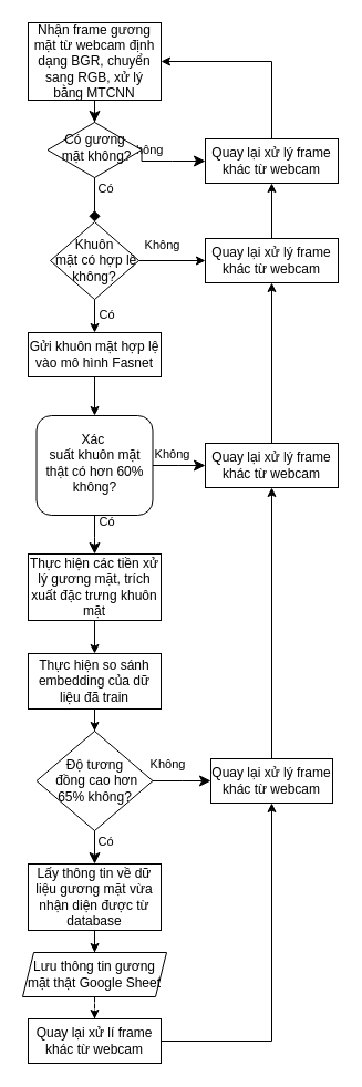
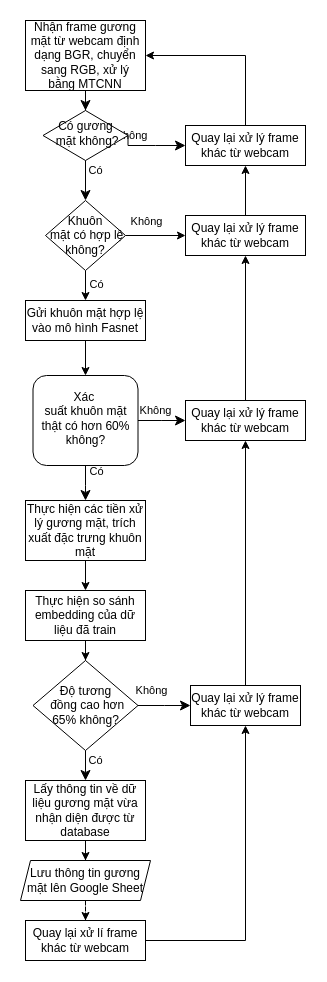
- <mxCell id="20" value="Có" style="rounded=0;html=1;jettySize=auto;orthogonalLoop=1;fontSize=11;endArrow=diamond;endFill=1;endSize=8;strokeWidth=1;shadow=0;labelBackgroundColor=none;edgeStyle=orthogonalEdgeStyle;exitX=0.5;exitY=1;exitDx=0;exitDy=0;entryX=0.5;entryY=0;entryDx=0;entryDy=0;" edge="1" parent="1" source="4" target="31"><mxGeometry x="-0.506" y="10" relative="1" as="geometry"><mxPoint as="offset" /><mxPoint x="84.71" y="275" as="sourcePoint" /><mxPoint x="85" y="220" as="targetPoint" /></mxGeometry></mxCell>
+ <mxCell id="20" value="Có" style="rounded=0;html=1;jettySize=auto;orthogonalLoop=1;fontSize=11;endArrow=classic;endFill=1;endSize=8;strokeWidth=1;shadow=0;labelBackgroundColor=none;edgeStyle=orthogonalEdgeStyle;exitX=0.5;exitY=1;exitDx=0;exitDy=0;entryX=0.5;entryY=0;entryDx=0;entryDy=0;" edge="1" parent="1" source="4" target="31"><mxGeometry x="-0.506" y="10" relative="1" as="geometry"><mxPoint as="offset" /><mxPoint x="84.71" y="275" as="sourcePoint" /><mxPoint x="85" y="220" as="targetPoint" /></mxGeometry></mxCell>
- <mxCell id="37" value="Lưu thông tin gương mặt thật Google Sheet" style="shape=parallelogram;perimeter=parallelogramPerimeter;whiteSpace=wrap;html=1;fixedSize=1;size=10;" vertex="1" parent="1"><mxGeometry x="20" y="860" width="130" height="40" as="geometry" /></mxCell>
+ <mxCell id="37" value="Lưu thông tin gương mặt lên Google Sheet" style="shape=parallelogram;perimeter=parallelogramPerimeter;whiteSpace=wrap;html=1;fixedSize=1;size=10;" vertex="1" parent="1"><mxGeometry x="20" y="860" width="130" height="40" as="geometry" /></mxCell>
